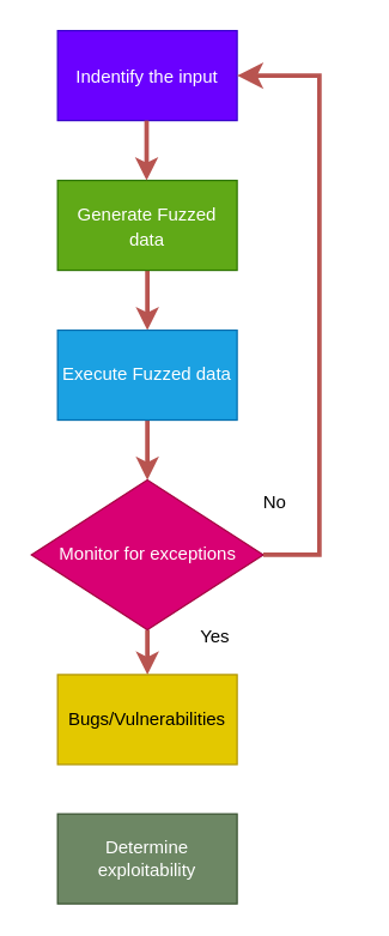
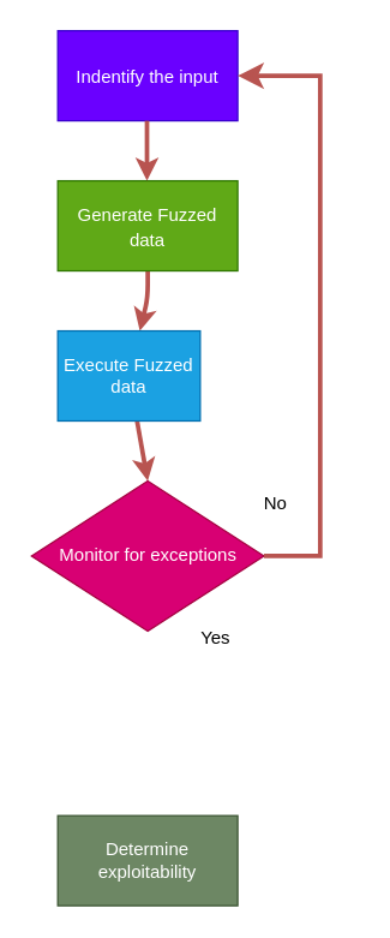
- <mxCell id="7" value="Execute Fuzzed data" style="whiteSpace=wrap;html=1;rounded=0;fillColor=#1ba1e2;fontColor=#ffffff;strokeColor=#006EAF;" vertex="1" parent="1"><mxGeometry x="38" y="220" width="120" height="60" as="geometry" /></mxCell>
+ <mxCell id="7" value="Execute Fuzzed data" style="whiteSpace=wrap;html=1;rounded=0;fillColor=#1ba1e2;fontColor=#ffffff;strokeColor=#006EAF;" vertex="1" parent="1"><mxGeometry x="38" y="220" width="95" height="60" as="geometry" /></mxCell>
- <mxCell id="8" value="" style="edgeStyle=none;html=1;strokeWidth=3;fontSize=12;fillColor=#f8cecc;gradientColor=#ea6b66;strokeColor=#b85450;" edge="1" parent="1" source="9" target="10"><mxGeometry relative="1" as="geometry" /></mxCell>
- <mxCell id="10" value="Bugs/Vulnerabilities" style="whiteSpace=wrap;html=1;rounded=0;fontSize=12;fillColor=#e3c800;fontColor=#000000;strokeColor=#B09500;" vertex="1" parent="1"><mxGeometry x="38" y="450" width="120" height="60" as="geometry" /></mxCell>
